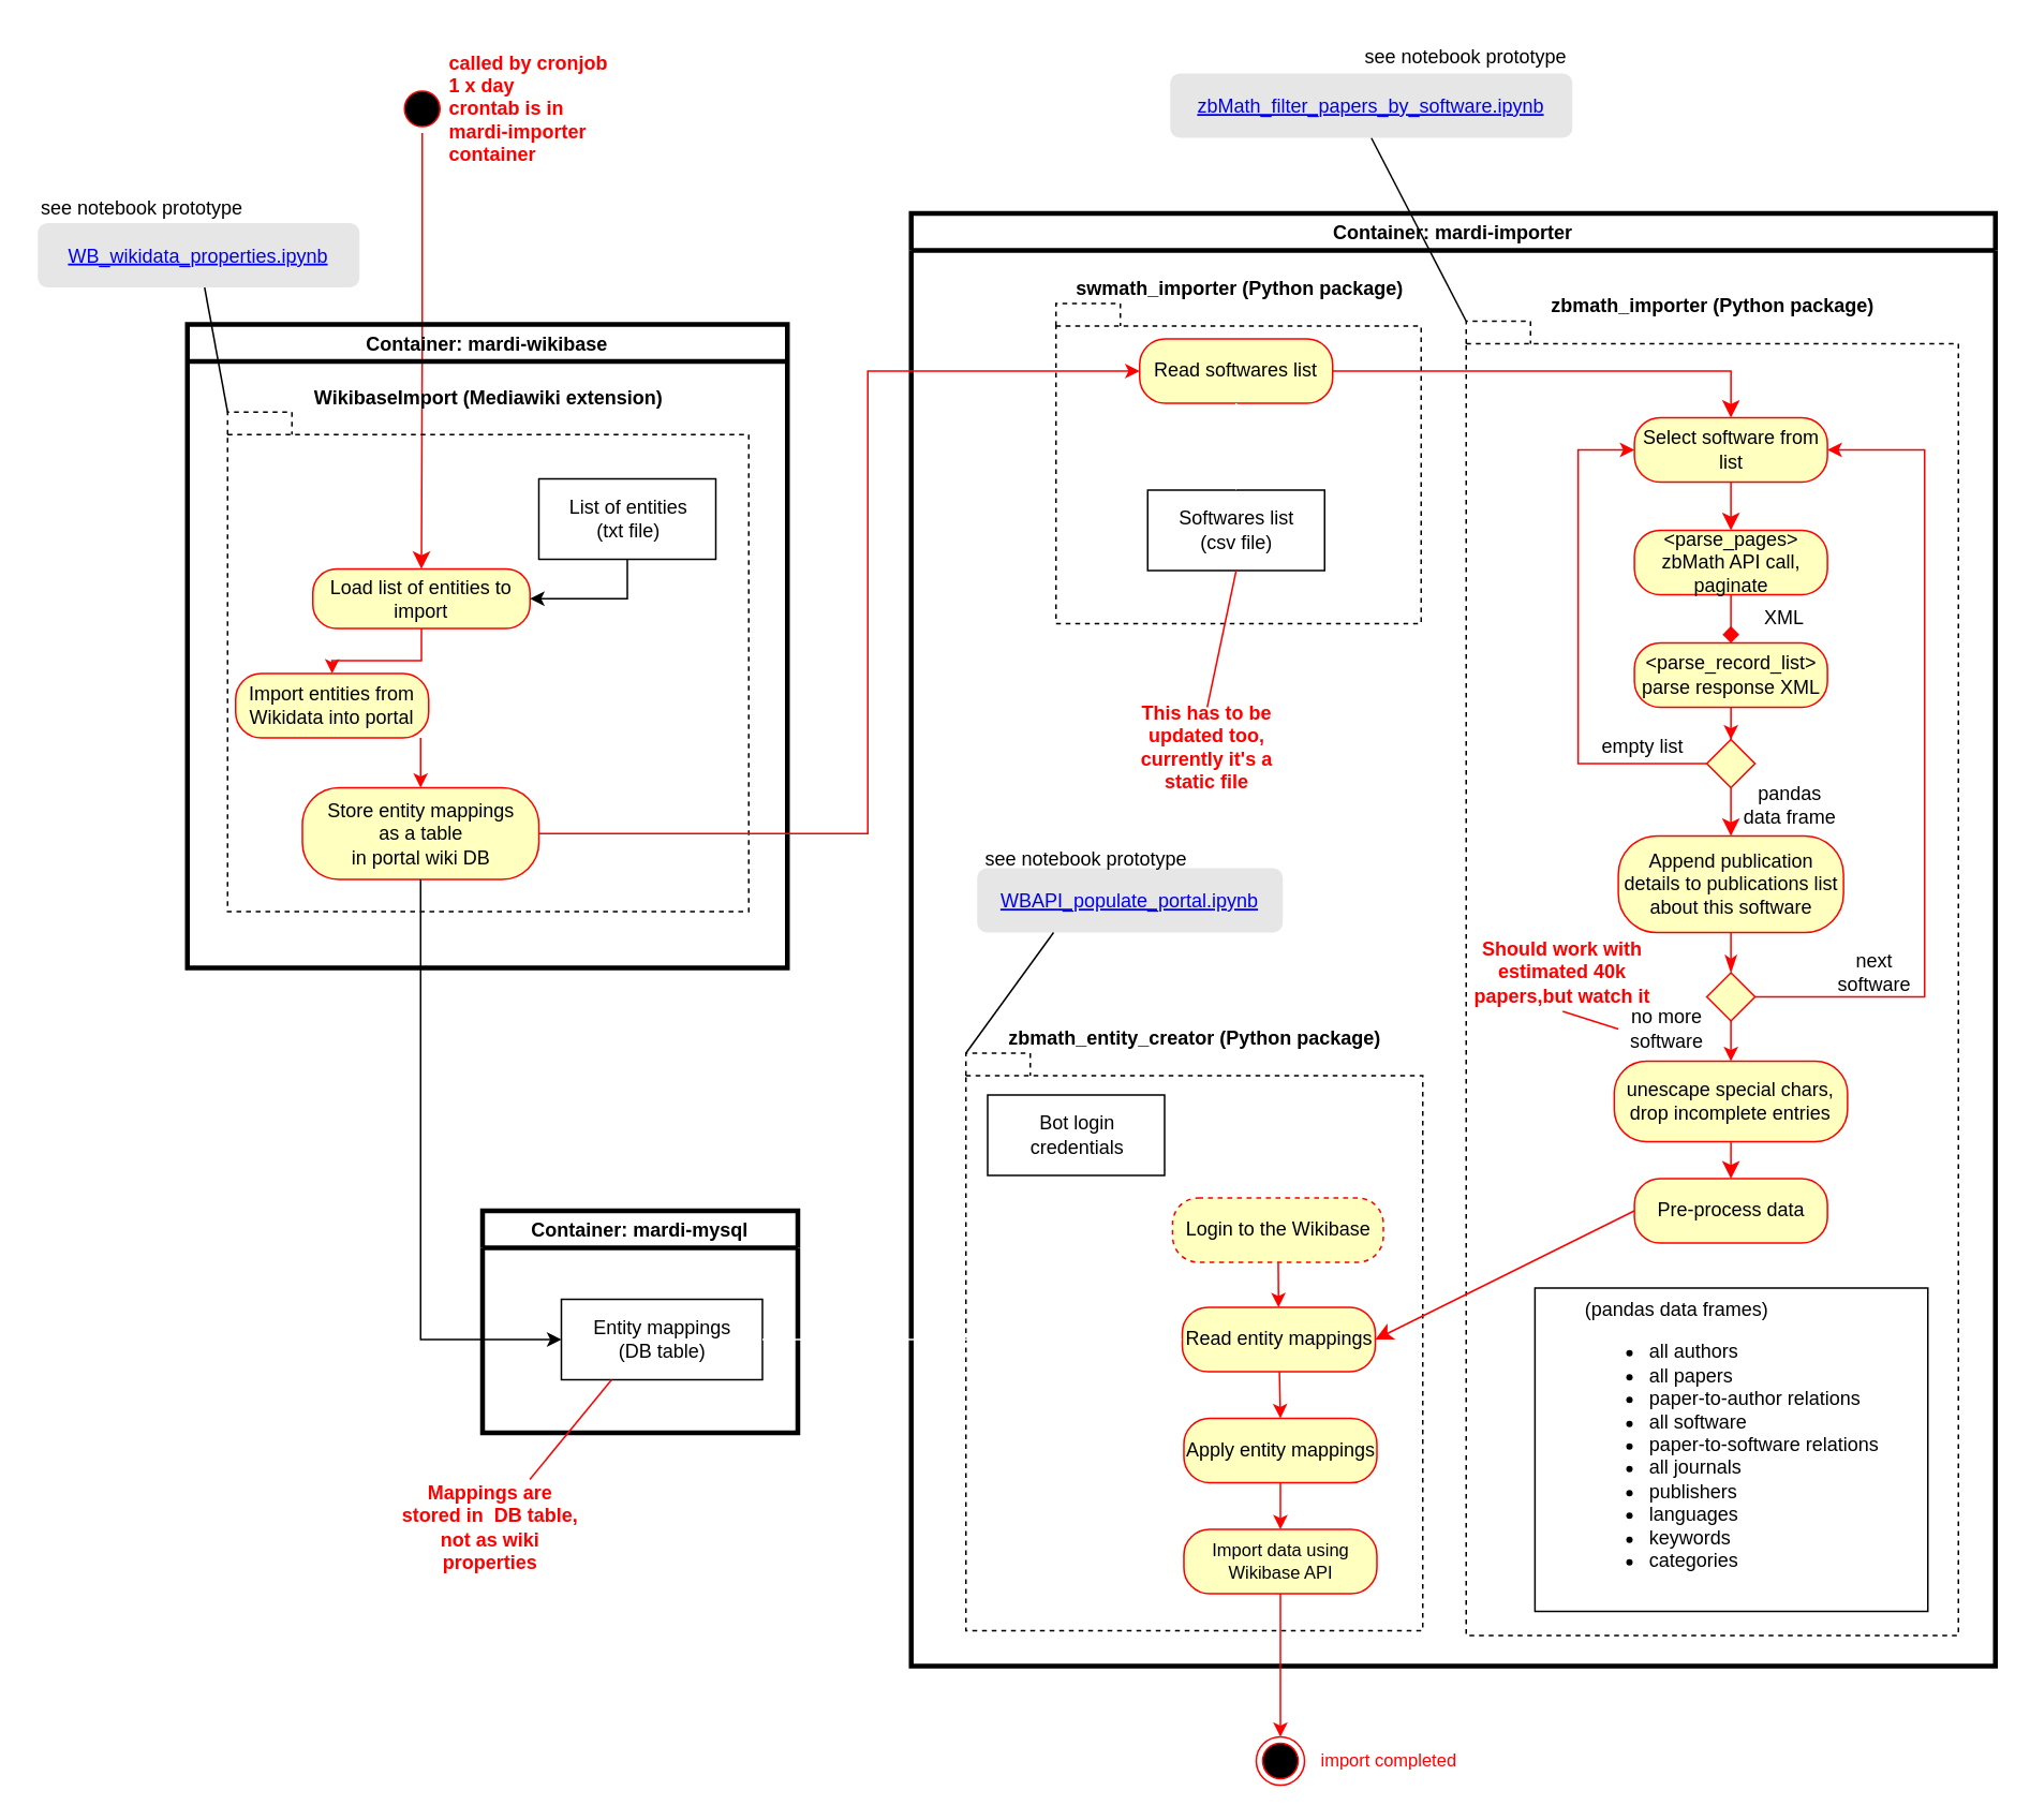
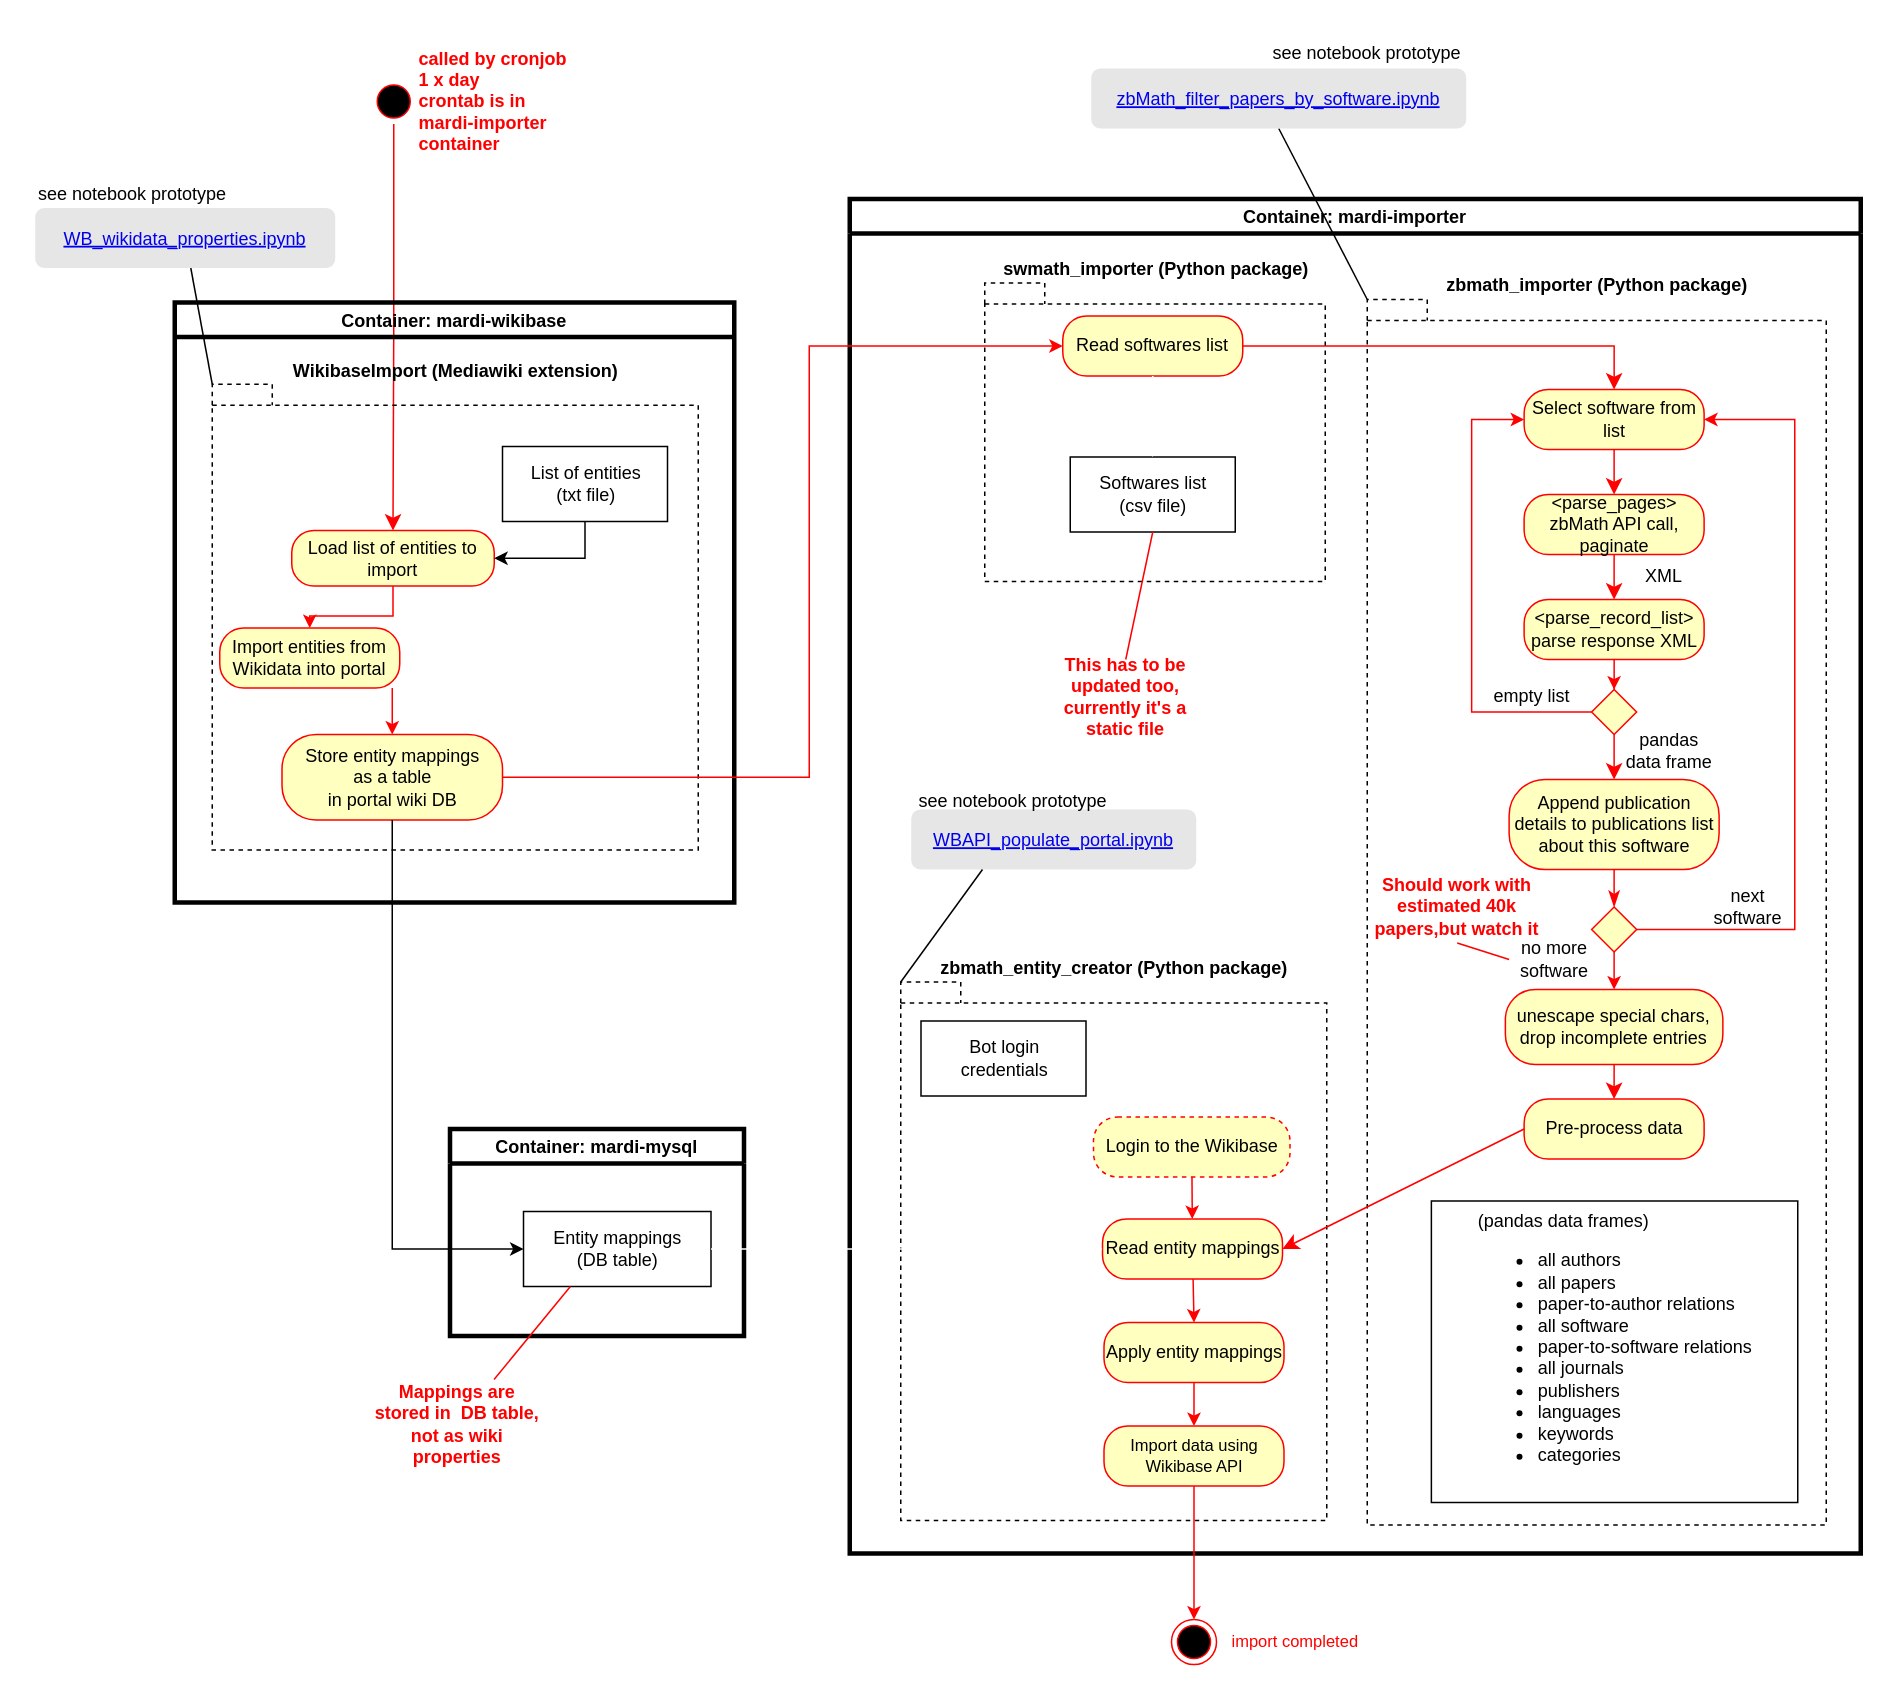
- <mxCell id="24" value="" style="edgeStyle=orthogonalEdgeStyle;html=1;verticalAlign=bottom;endArrow=diamond;endSize=8;strokeColor=#ff0000;rounded=0;entryX=0.5;entryY=0;entryDx=0;entryDy=0;endFill=1;" parent="15" source="23" target="26" edge="1"><mxGeometry relative="1" as="geometry"><mxPoint x="509.58" y="327" as="targetPoint" /></mxGeometry></mxCell>
+ <mxCell id="24" value="" style="edgeStyle=orthogonalEdgeStyle;html=1;verticalAlign=bottom;endArrow=classic;endSize=8;strokeColor=#ff0000;rounded=0;entryX=0.5;entryY=0;entryDx=0;entryDy=0;endFill=1;" parent="15" source="23" target="26" edge="1"><mxGeometry relative="1" as="geometry"><mxPoint x="509.58" y="327" as="targetPoint" /></mxGeometry></mxCell>
